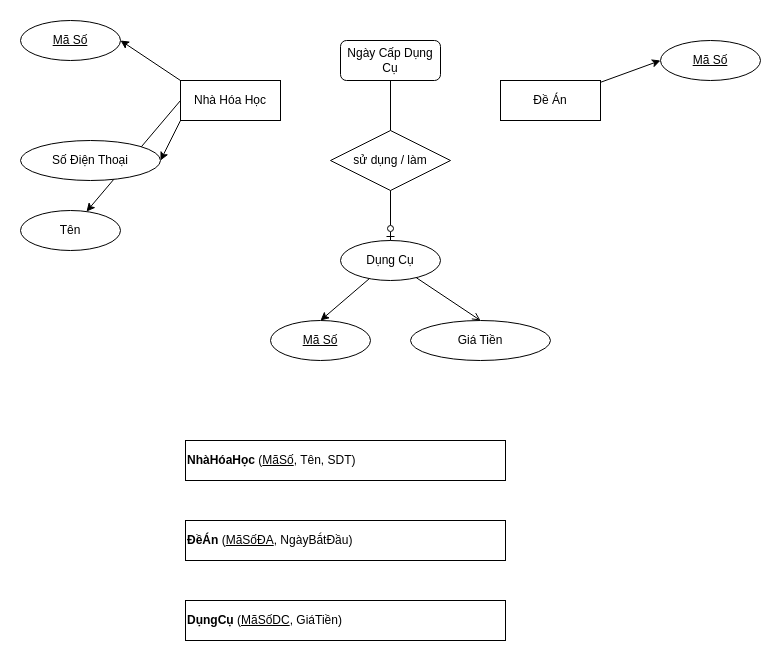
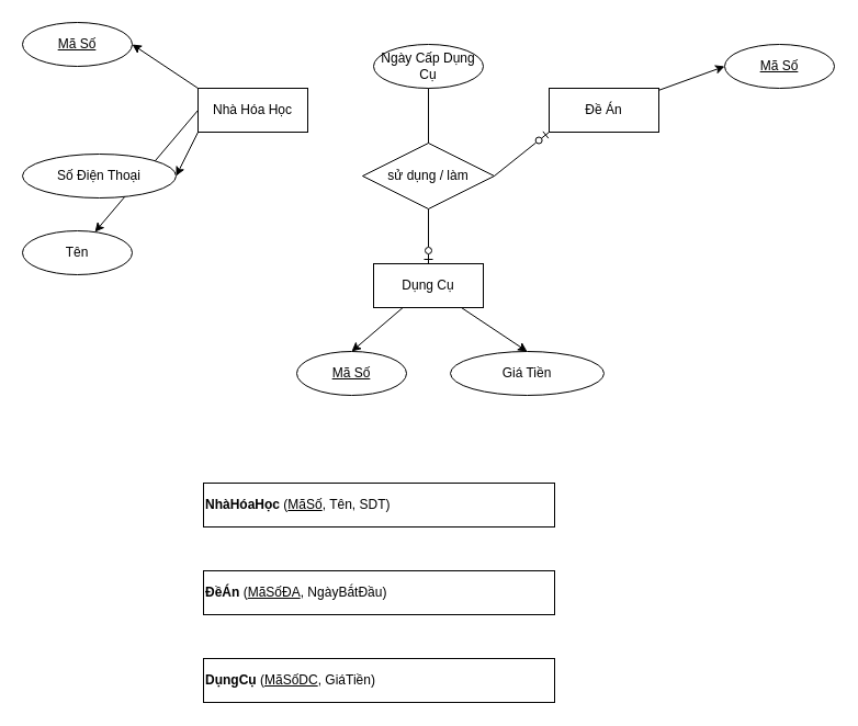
- <mxCell id="20" value="Ngày Cấp Dụng Cụ" style="whiteSpace=wrap;html=1;align=center;rounded=1;" parent="1" vertex="1"><mxGeometry x="340" y="40" width="100" height="40" as="geometry" /></mxCell>
+ <mxCell id="20" value="Ngày Cấp Dụng Cụ" style="ellipse;whiteSpace=wrap;html=1;align=center;" parent="1" vertex="1"><mxGeometry x="340" y="40" width="100" height="40" as="geometry" /></mxCell>
+ <mxCell id="18" value="" style="endArrow=ERzeroToOne;html=1;rounded=0;entryX=0;entryY=1;entryDx=0;entryDy=0;exitX=1;exitY=0.5;exitDx=0;exitDy=0;endFill=0;" parent="1" source="17" target="4" edge="1"><mxGeometry relative="1" as="geometry"><mxPoint x="435" y="130" as="sourcePoint" /><mxPoint x="485" y="170" as="targetPoint" /></mxGeometry></mxCell>
- <mxCell id="7" value="Dụng Cụ" style="ellipse;whiteSpace=wrap;html=1;align=center;" parent="1" vertex="1"><mxGeometry x="340" y="240" width="100" height="40" as="geometry" /></mxCell>
+ <mxCell id="7" value="Dụng Cụ" style="whiteSpace=wrap;html=1;align=center;" parent="1" vertex="1"><mxGeometry x="340" y="240" width="100" height="40" as="geometry" /></mxCell>
- <mxCell id="5" style="edgeStyle=none;rounded=0;orthogonalLoop=1;jettySize=auto;html=1;entryX=0.5;entryY=0;entryDx=0;entryDy=0;startFill=0;endFill=1;endArrow=open;" parent="1" source="7" target="16" edge="1"><mxGeometry relative="1" as="geometry" /></mxCell>
+ <mxCell id="5" style="edgeStyle=none;rounded=0;orthogonalLoop=1;jettySize=auto;html=1;entryX=0.5;entryY=0;entryDx=0;entryDy=0;startFill=0;endFill=1;" parent="1" source="7" target="16" edge="1"><mxGeometry relative="1" as="geometry" /></mxCell>
